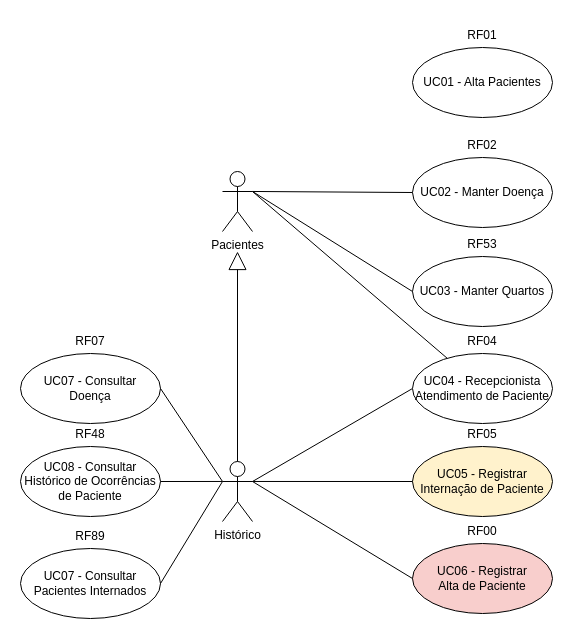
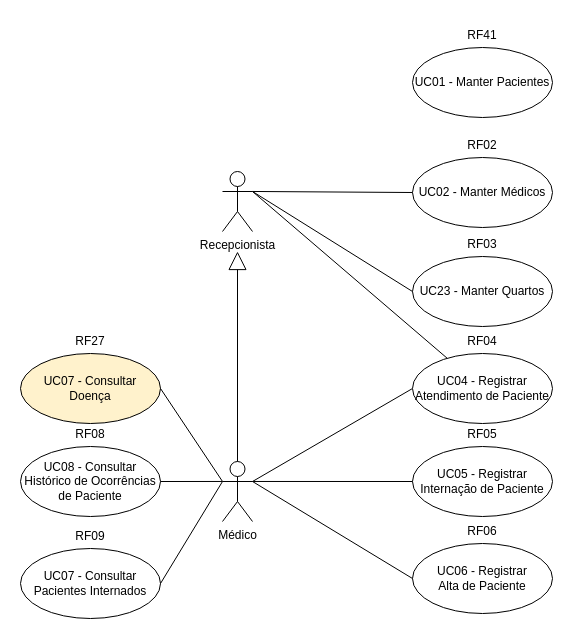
- <mxCell id="7" value="RF01" style="text;html=1;strokeColor=none;fillColor=none;align=center;verticalAlign=middle;whiteSpace=wrap;rounded=0;" vertex="1" parent="1"><mxGeometry x="452" y="20" width="60" height="30" as="geometry" /></mxCell>
+ <mxCell id="7" value="RF41" style="text;html=1;strokeColor=none;fillColor=none;align=center;verticalAlign=middle;whiteSpace=wrap;rounded=0;" vertex="1" parent="1"><mxGeometry x="452" y="20" width="60" height="30" as="geometry" /></mxCell>
- <mxCell id="5" value="UC01 - Alta Pacientes" style="ellipse;whiteSpace=wrap;html=1;" vertex="1" parent="1"><mxGeometry x="412" y="47" width="140" height="70" as="geometry" /></mxCell>
+ <mxCell id="5" value="UC01 - Manter Pacientes" style="ellipse;whiteSpace=wrap;html=1;" vertex="1" parent="1"><mxGeometry x="412" y="47" width="140" height="70" as="geometry" /></mxCell>
- <mxCell id="8" value="UC02 - Manter Doença" style="ellipse;whiteSpace=wrap;html=1;" vertex="1" parent="1"><mxGeometry x="412" y="157" width="140" height="70" as="geometry" /></mxCell>
+ <mxCell id="8" value="UC02 - Manter Médicos" style="ellipse;whiteSpace=wrap;html=1;" vertex="1" parent="1"><mxGeometry x="412" y="157" width="140" height="70" as="geometry" /></mxCell>
- <mxCell id="12" value="RF53" style="text;html=1;strokeColor=none;fillColor=none;align=center;verticalAlign=middle;whiteSpace=wrap;rounded=0;" vertex="1" parent="1"><mxGeometry x="452" y="229" width="60" height="30" as="geometry" /></mxCell>
+ <mxCell id="12" value="RF03" style="text;html=1;strokeColor=none;fillColor=none;align=center;verticalAlign=middle;whiteSpace=wrap;rounded=0;" vertex="1" parent="1"><mxGeometry x="452" y="229" width="60" height="30" as="geometry" /></mxCell>
- <mxCell id="2" value="Pacientes" style="shape=umlActor;verticalLabelPosition=bottom;verticalAlign=top;html=1;outlineConnect=0;" vertex="1" parent="1"><mxGeometry x="222" y="171" width="30" height="60" as="geometry" /></mxCell>
+ <mxCell id="2" value="Recepcionista" style="shape=umlActor;verticalLabelPosition=bottom;verticalAlign=top;html=1;outlineConnect=0;" vertex="1" parent="1"><mxGeometry x="222" y="171" width="30" height="60" as="geometry" /></mxCell>
- <mxCell id="11" value="UC03 - Manter Quartos" style="ellipse;whiteSpace=wrap;html=1;" vertex="1" parent="1"><mxGeometry x="412" y="256" width="140" height="70" as="geometry" /></mxCell>
+ <mxCell id="11" value="UC23 - Manter Quartos" style="ellipse;whiteSpace=wrap;html=1;" vertex="1" parent="1"><mxGeometry x="412" y="256" width="140" height="70" as="geometry" /></mxCell>
- <mxCell id="25" value="RF07" style="text;html=1;strokeColor=none;fillColor=none;align=center;verticalAlign=middle;whiteSpace=wrap;rounded=0;" vertex="1" parent="1"><mxGeometry x="60" y="326" width="60" height="30" as="geometry" /></mxCell>
+ <mxCell id="25" value="RF27" style="text;html=1;strokeColor=none;fillColor=none;align=center;verticalAlign=middle;whiteSpace=wrap;rounded=0;" vertex="1" parent="1"><mxGeometry x="60" y="326" width="60" height="30" as="geometry" /></mxCell>
- <mxCell id="23" value="UC07 - Consultar&lt;br&gt; Doença" style="ellipse;whiteSpace=wrap;html=1;" vertex="1" parent="1"><mxGeometry x="20" y="353" width="140" height="70" as="geometry" /></mxCell>
+ <mxCell id="23" value="UC07 - Consultar&lt;br&gt; Doença" style="ellipse;whiteSpace=wrap;html=1;fillColor=#fff2cc;" vertex="1" parent="1"><mxGeometry x="20" y="353" width="140" height="70" as="geometry" /></mxCell>
- <mxCell id="15" value="UC04 - Recepcionista Atendimento de Paciente" style="ellipse;whiteSpace=wrap;html=1;" vertex="1" parent="1"><mxGeometry x="412" y="353" width="140" height="70" as="geometry" /></mxCell>
+ <mxCell id="15" value="UC04 - Registrar Atendimento de Paciente" style="ellipse;whiteSpace=wrap;html=1;" vertex="1" parent="1"><mxGeometry x="412" y="353" width="140" height="70" as="geometry" /></mxCell>
- <mxCell id="27" value="RF48" style="text;html=1;strokeColor=none;fillColor=none;align=center;verticalAlign=middle;whiteSpace=wrap;rounded=0;" vertex="1" parent="1"><mxGeometry x="60" y="419" width="60" height="30" as="geometry" /></mxCell>
+ <mxCell id="27" value="RF08" style="text;html=1;strokeColor=none;fillColor=none;align=center;verticalAlign=middle;whiteSpace=wrap;rounded=0;" vertex="1" parent="1"><mxGeometry x="60" y="419" width="60" height="30" as="geometry" /></mxCell>
- <mxCell id="17" value="UC05 - Registrar Internação de Paciente" style="ellipse;whiteSpace=wrap;html=1;fillColor=#fff2cc;" vertex="1" parent="1"><mxGeometry x="412" y="446" width="140" height="70" as="geometry" /></mxCell>
+ <mxCell id="17" value="UC05 - Registrar Internação de Paciente" style="ellipse;whiteSpace=wrap;html=1;" vertex="1" parent="1"><mxGeometry x="412" y="446" width="140" height="70" as="geometry" /></mxCell>
- <mxCell id="21" value="RF00" style="text;html=1;strokeColor=none;fillColor=none;align=center;verticalAlign=middle;whiteSpace=wrap;rounded=0;" vertex="1" parent="1"><mxGeometry x="452" y="516" width="60" height="30" as="geometry" /></mxCell>
+ <mxCell id="21" value="RF06" style="text;html=1;strokeColor=none;fillColor=none;align=center;verticalAlign=middle;whiteSpace=wrap;rounded=0;" vertex="1" parent="1"><mxGeometry x="452" y="516" width="60" height="30" as="geometry" /></mxCell>
- <mxCell id="3" value="Histórico" style="shape=umlActor;verticalLabelPosition=bottom;verticalAlign=top;html=1;outlineConnect=0;" vertex="1" parent="1"><mxGeometry x="222" y="461" width="30" height="60" as="geometry" /></mxCell>
+ <mxCell id="3" value="Médico" style="shape=umlActor;verticalLabelPosition=bottom;verticalAlign=top;html=1;outlineConnect=0;" vertex="1" parent="1"><mxGeometry x="222" y="461" width="30" height="60" as="geometry" /></mxCell>
- <mxCell id="30" value="RF89" style="text;html=1;strokeColor=none;fillColor=none;align=center;verticalAlign=middle;whiteSpace=wrap;rounded=0;" vertex="1" parent="1"><mxGeometry x="60" y="521" width="60" height="30" as="geometry" /></mxCell>
+ <mxCell id="30" value="RF09" style="text;html=1;strokeColor=none;fillColor=none;align=center;verticalAlign=middle;whiteSpace=wrap;rounded=0;" vertex="1" parent="1"><mxGeometry x="60" y="521" width="60" height="30" as="geometry" /></mxCell>
- <mxCell id="20" value="UC06 - Registrar &lt;br&gt;Alta de Paciente" style="ellipse;whiteSpace=wrap;html=1;fillColor=#f8cecc;" vertex="1" parent="1"><mxGeometry x="412" y="543" width="140" height="70" as="geometry" /></mxCell>
+ <mxCell id="20" value="UC06 - Registrar &lt;br&gt;Alta de Paciente" style="ellipse;whiteSpace=wrap;html=1;" vertex="1" parent="1"><mxGeometry x="412" y="543" width="140" height="70" as="geometry" /></mxCell>
